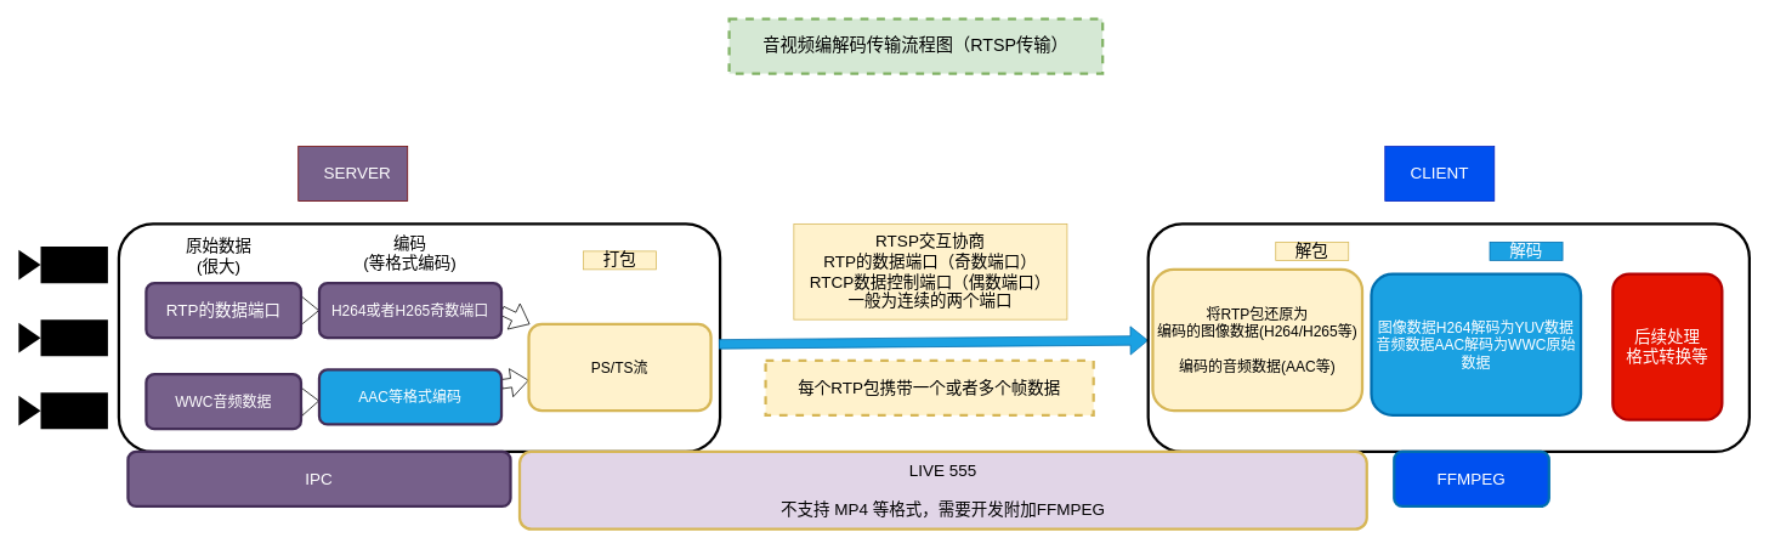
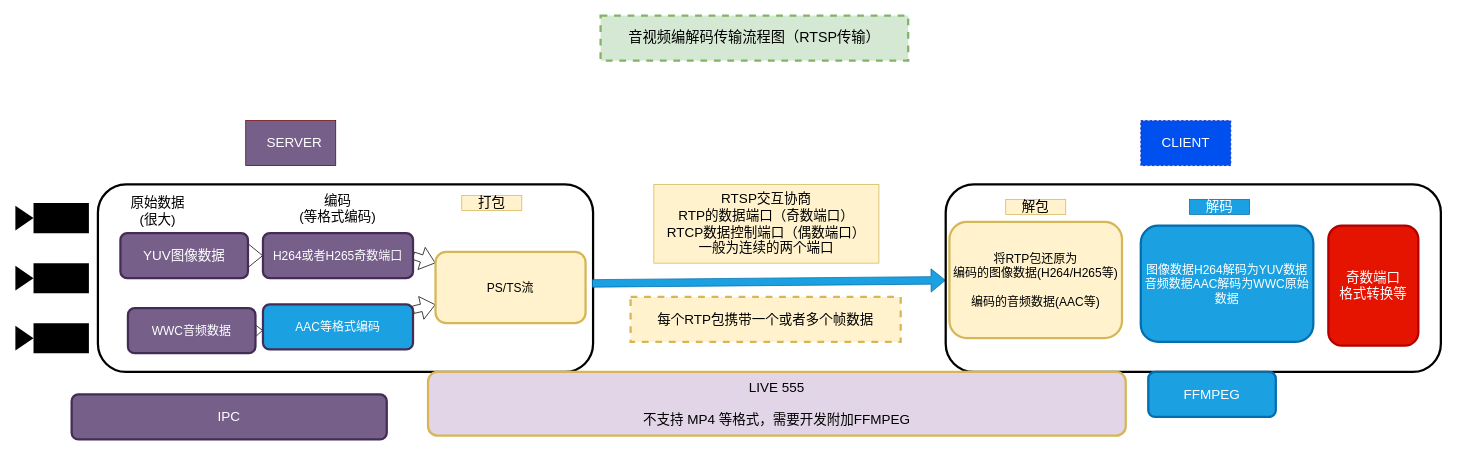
- <mxCell id="3" value="CLIENT" style="rounded=0;whiteSpace=wrap;html=1;fontSize=18;fillColor=#0050ef;strokeColor=#001DBC;fontColor=#ffffff;" vertex="1" parent="1"><mxGeometry x="1520" y="160" width="120" height="60" as="geometry" /></mxCell>
+ <mxCell id="3" value="CLIENT" style="rounded=0;whiteSpace=wrap;html=1;fontSize=18;fillColor=#0050ef;strokeColor=#001DBC;fontColor=#ffffff;dashed=1;" vertex="1" parent="1"><mxGeometry x="1520" y="160" width="120" height="60" as="geometry" /></mxCell>
- <mxCell id="26" value="解包" style="text;html=1;strokeColor=#d6b656;fillColor=#fff2cc;align=center;verticalAlign=middle;whiteSpace=wrap;rounded=0;fontSize=18;" vertex="1" parent="1"><mxGeometry x="1400" y="265" width="80" height="20" as="geometry" /></mxCell>
+ <mxCell id="26" value="解包" style="text;html=1;strokeColor=#d6b656;fillColor=#fff2cc;align=center;verticalAlign=middle;whiteSpace=wrap;rounded=0;fontSize=18;" vertex="1" parent="1"><mxGeometry x="1340" y="265" width="80" height="20" as="geometry" /></mxCell>
- <mxCell id="28" value="解码" style="text;html=1;align=center;verticalAlign=middle;whiteSpace=wrap;rounded=0;fontSize=18;fillColor=#1ba1e2;strokeColor=#006EAF;fontColor=#ffffff;" vertex="1" parent="1"><mxGeometry x="1635" y="265" width="80" height="20" as="geometry" /></mxCell>
+ <mxCell id="28" value="解码" style="text;html=1;align=center;verticalAlign=middle;whiteSpace=wrap;rounded=0;fontSize=18;fillColor=#1ba1e2;strokeColor=#006EAF;fontColor=#ffffff;" vertex="1" parent="1"><mxGeometry x="1585" y="265" width="80" height="20" as="geometry" /></mxCell>
- <mxCell id="18" value="&lt;div&gt;原始数据&lt;/div&gt;&lt;div&gt;(很大)&lt;br&gt;&lt;/div&gt;" style="text;html=1;strokeColor=none;fillColor=none;align=center;verticalAlign=middle;whiteSpace=wrap;rounded=0;fontSize=18;" vertex="1" parent="1"><mxGeometry x="200" y="267.5" width="80" height="27.5" as="geometry" /></mxCell>
+ <mxCell id="18" value="&lt;div&gt;原始数据&lt;/div&gt;&lt;div&gt;(很大)&lt;br&gt;&lt;/div&gt;" style="text;html=1;strokeColor=none;fillColor=none;align=center;verticalAlign=middle;whiteSpace=wrap;rounded=0;fontSize=18;" vertex="1" parent="1"><mxGeometry x="170" y="267.5" width="80" height="27.5" as="geometry" /></mxCell>
- <mxCell id="20" value="打包" style="text;html=1;strokeColor=#d6b656;fillColor=#fff2cc;align=center;verticalAlign=middle;whiteSpace=wrap;rounded=0;fontSize=18;" vertex="1" parent="1"><mxGeometry x="640" y="275" width="80" height="20" as="geometry" /></mxCell>
+ <mxCell id="20" value="打包" style="text;html=1;strokeColor=#d6b656;fillColor=#fff2cc;align=center;verticalAlign=middle;whiteSpace=wrap;rounded=0;fontSize=18;" vertex="1" parent="1"><mxGeometry x="615" y="260" width="80" height="20" as="geometry" /></mxCell>
- <mxCell id="7" value="RTP的数据端口" style="rounded=1;whiteSpace=wrap;html=1;fontSize=18;strokeWidth=3;fillColor=#76608a;strokeColor=#432D57;fontColor=#ffffff;" vertex="1" parent="1"><mxGeometry x="160" y="310" width="170" height="60" as="geometry" /></mxCell>
+ <mxCell id="7" value="YUV图像数据" style="rounded=1;whiteSpace=wrap;html=1;fontSize=18;strokeWidth=3;fillColor=#76608a;strokeColor=#432D57;fontColor=#ffffff;" vertex="1" parent="1"><mxGeometry x="160" y="310" width="170" height="60" as="geometry" /></mxCell>
- <mxCell id="30" value="&lt;div&gt;图像数据H264解码为YUV数据&lt;/div&gt;&lt;div&gt;音频数据AAC解码为WWC原始数据&lt;br&gt;&lt;/div&gt;" style="rounded=1;whiteSpace=wrap;html=1;fontSize=16;strokeWidth=3;fillColor=#1ba1e2;strokeColor=#006EAF;fontColor=#ffffff;" vertex="1" parent="1"><mxGeometry x="1505" y="300" width="230" height="155" as="geometry" /></mxCell>
+ <mxCell id="30" value="&lt;div&gt;图像数据H264解码为YUV数据&lt;/div&gt;&lt;div&gt;音频数据AAC解码为WWC原始数据&lt;br&gt;&lt;/div&gt;" style="rounded=1;whiteSpace=wrap;html=1;fontSize=16;strokeWidth=3;fillColor=#1ba1e2;strokeColor=#006EAF;fontColor=#ffffff;" vertex="1" parent="1"><mxGeometry x="1520" y="300" width="230" height="155" as="geometry" /></mxCell>
- <mxCell id="33" value="&lt;div&gt;后续处理&lt;/div&gt;&lt;div&gt;格式转换等&lt;br&gt;&lt;/div&gt;" style="rounded=1;whiteSpace=wrap;html=1;fontSize=18;strokeWidth=3;fillColor=#e51400;strokeColor=#B20000;fontColor=#ffffff;" vertex="1" parent="1"><mxGeometry x="1770" y="300" width="120" height="160" as="geometry" /></mxCell>
+ <mxCell id="33" value="&lt;div&gt;奇数端口&lt;/div&gt;&lt;div&gt;格式转换等&lt;br&gt;&lt;/div&gt;" style="rounded=1;whiteSpace=wrap;html=1;fontSize=18;strokeWidth=3;fillColor=#e51400;strokeColor=#B20000;fontColor=#ffffff;" vertex="1" parent="1"><mxGeometry x="1770" y="300" width="120" height="160" as="geometry" /></mxCell>
- <mxCell id="17" value="&lt;div&gt;&lt;br&gt;&lt;/div&gt;&lt;div&gt;PS/TS流&lt;/div&gt;&lt;div&gt;&lt;br&gt;&lt;/div&gt;" style="rounded=1;whiteSpace=wrap;html=1;fontSize=16;strokeWidth=3;fillColor=#fff2cc;strokeColor=#d6b656;" vertex="1" parent="1"><mxGeometry x="580" y="355" width="200" height="95" as="geometry" /></mxCell>
+ <mxCell id="17" value="&lt;div&gt;&lt;br&gt;&lt;/div&gt;&lt;div&gt;PS/TS流&lt;/div&gt;&lt;div&gt;&lt;br&gt;&lt;/div&gt;" style="rounded=1;whiteSpace=wrap;html=1;fontSize=16;strokeWidth=3;fillColor=#fff2cc;strokeColor=#d6b656;" vertex="1" parent="1"><mxGeometry x="580" y="335" width="200" height="95" as="geometry" /></mxCell>
- <mxCell id="9" value="WWC音频数据" style="rounded=1;whiteSpace=wrap;html=1;fontSize=16;strokeWidth=3;fillColor=#76608a;strokeColor=#432D57;fontColor=#ffffff;" vertex="1" parent="1"><mxGeometry x="160" y="410" width="170" height="60" as="geometry" /></mxCell>
+ <mxCell id="9" value="WWC音频数据" style="rounded=1;whiteSpace=wrap;html=1;fontSize=16;strokeWidth=3;fillColor=#76608a;strokeColor=#432D57;fontColor=#ffffff;" vertex="1" parent="1"><mxGeometry x="170" y="410" width="170" height="60" as="geometry" /></mxCell>
- <mxCell id="31" value="IPC" style="rounded=1;whiteSpace=wrap;html=1;fontSize=18;strokeWidth=3;fillColor=#76608a;strokeColor=#432D57;fontColor=#ffffff;" vertex="1" parent="1"><mxGeometry x="140" y="495" width="420" height="60" as="geometry" /></mxCell>
+ <mxCell id="31" value="IPC" style="rounded=1;whiteSpace=wrap;html=1;fontSize=18;strokeWidth=3;fillColor=#76608a;strokeColor=#432D57;fontColor=#ffffff;" vertex="1" parent="1"><mxGeometry x="95" y="525" width="420" height="60" as="geometry" /></mxCell>
- <mxCell id="29" value="FFMPEG" style="rounded=1;whiteSpace=wrap;html=1;fontSize=18;strokeWidth=3;fillColor=#0050ef;strokeColor=#006EAF;fontColor=#ffffff;" vertex="1" parent="1"><mxGeometry x="1530" y="495" width="170" height="60" as="geometry" /></mxCell>
+ <mxCell id="29" value="FFMPEG" style="rounded=1;whiteSpace=wrap;html=1;fontSize=18;strokeWidth=3;fillColor=#1ba1e2;strokeColor=#006EAF;fontColor=#ffffff;" vertex="1" parent="1"><mxGeometry x="1530" y="495" width="170" height="60" as="geometry" /></mxCell>
